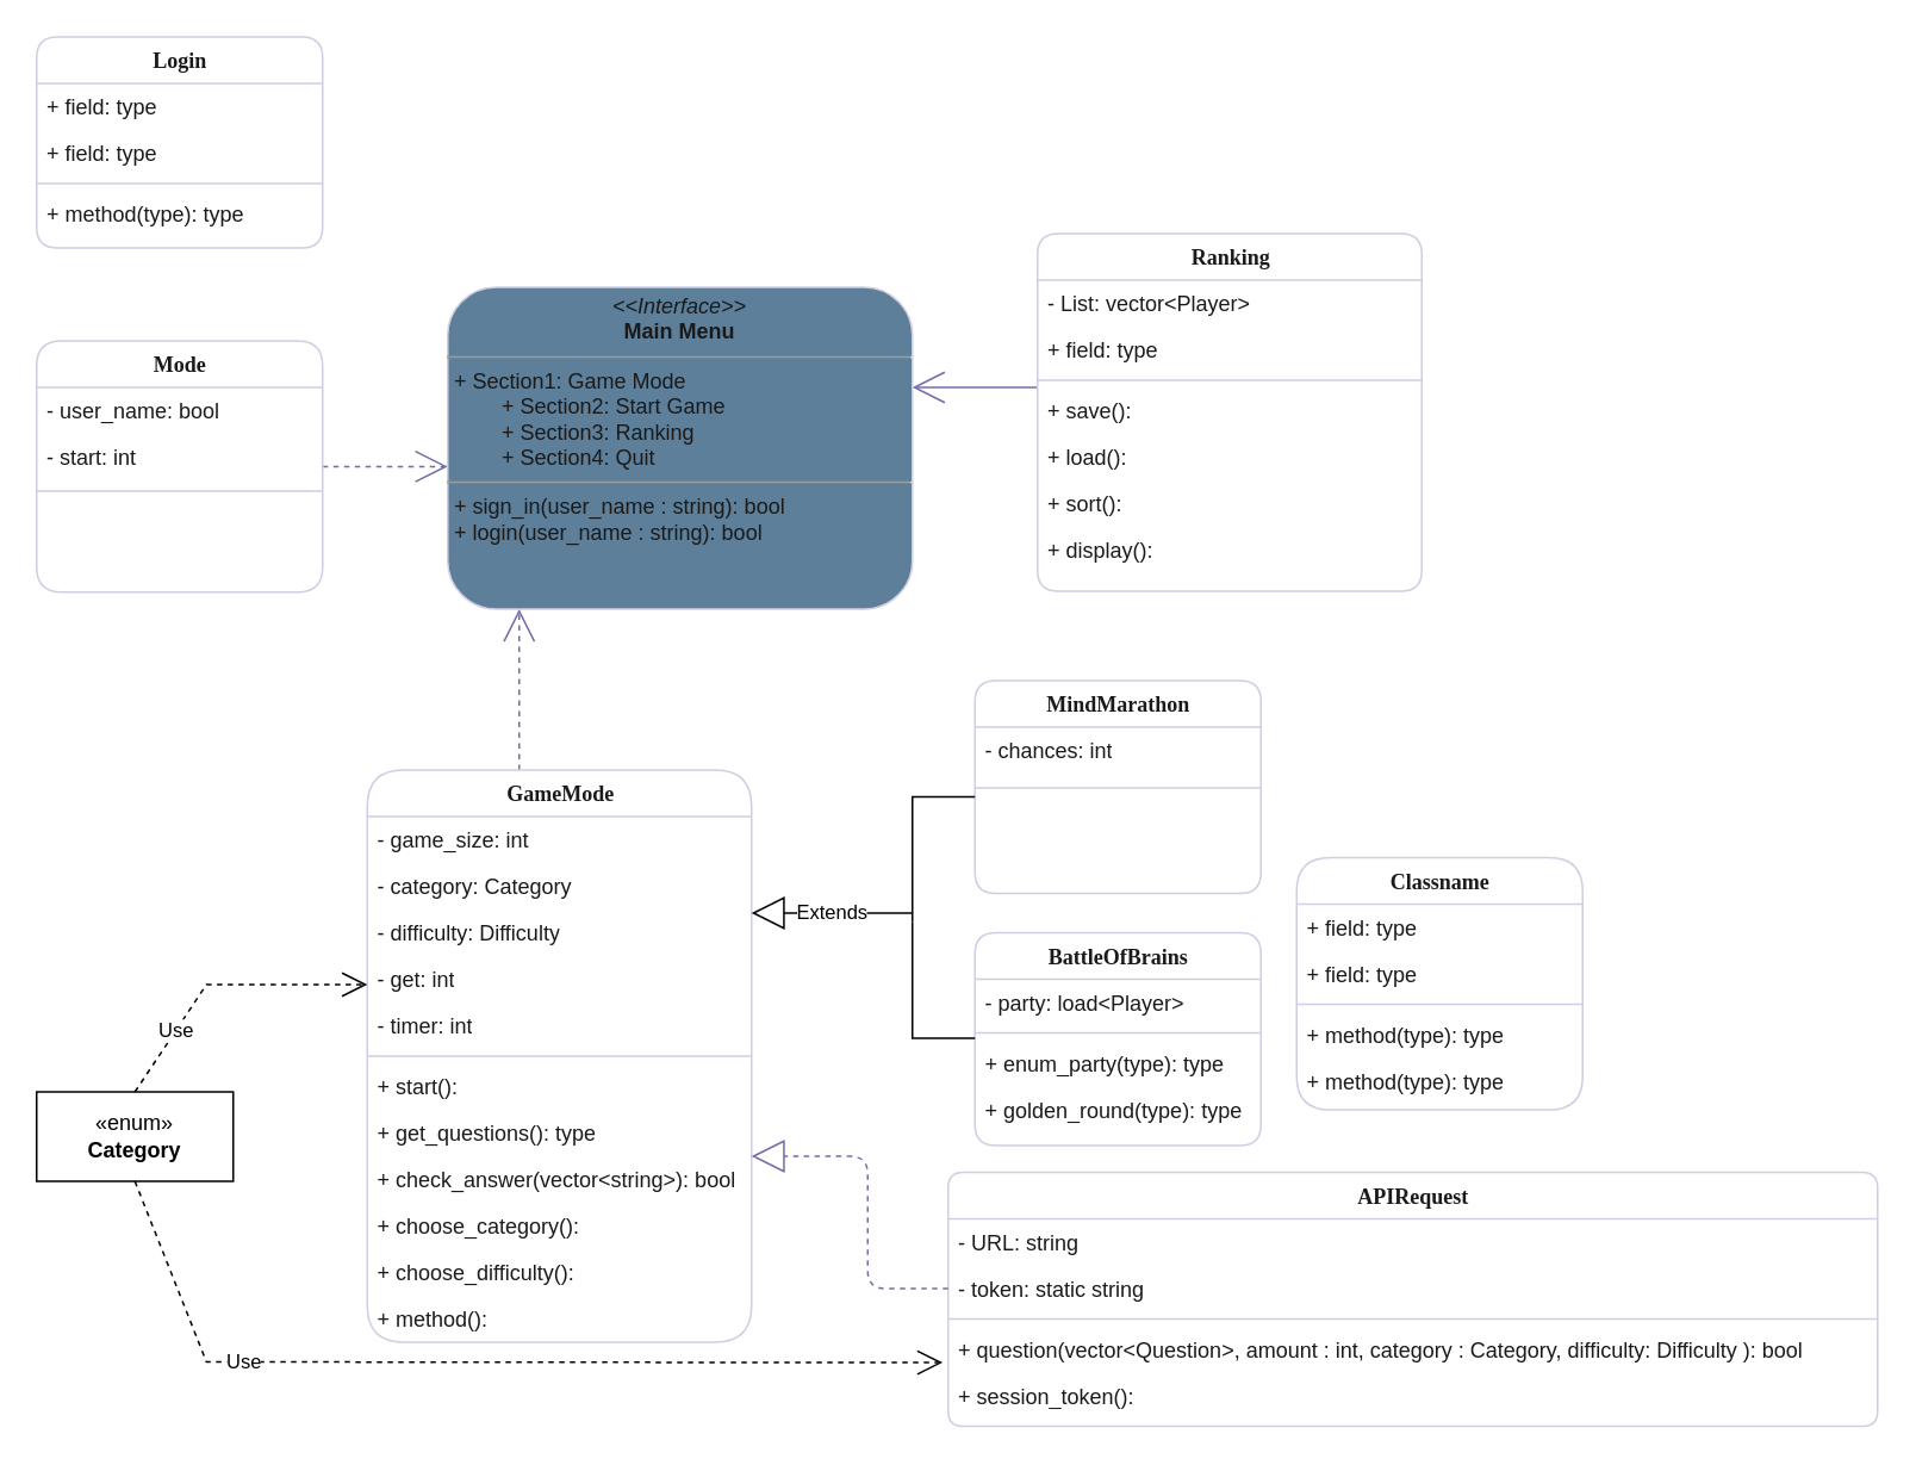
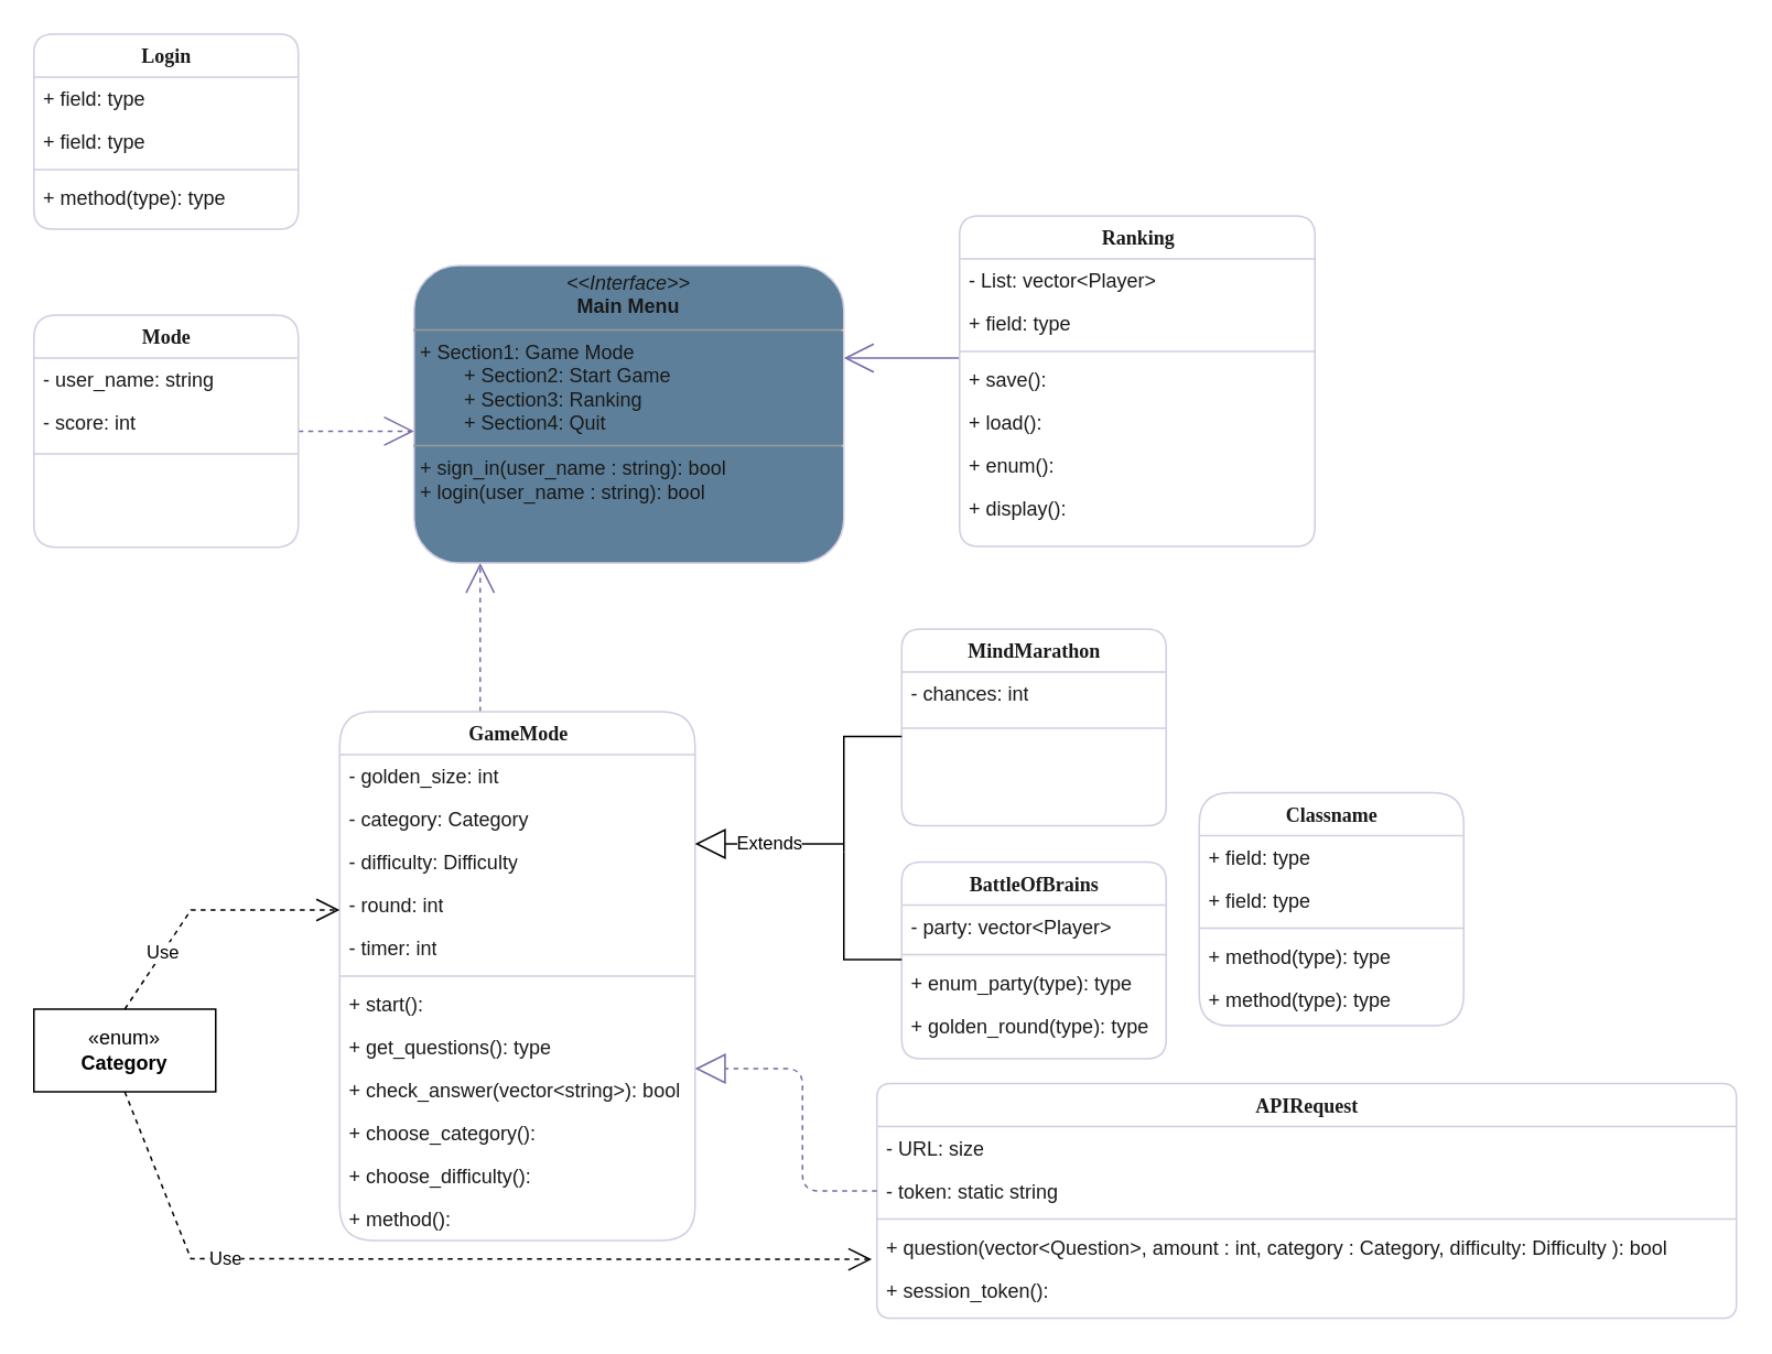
- <mxCell id="33" value="- user_name: bool" style="text;html=1;strokeColor=none;fillColor=none;align=left;verticalAlign=top;spacingLeft=4;spacingRight=4;whiteSpace=wrap;overflow=hidden;rotatable=0;points=[[0,0.5],[1,0.5]];portConstraint=eastwest;rounded=1;labelBackgroundColor=none;fontColor=#1A1A1A;" parent="32" vertex="1"><mxGeometry y="26" width="160" height="26" as="geometry" /></mxCell>
+ <mxCell id="33" value="- user_name: string" style="text;html=1;strokeColor=none;fillColor=none;align=left;verticalAlign=top;spacingLeft=4;spacingRight=4;whiteSpace=wrap;overflow=hidden;rotatable=0;points=[[0,0.5],[1,0.5]];portConstraint=eastwest;rounded=1;labelBackgroundColor=none;fontColor=#1A1A1A;" parent="32" vertex="1"><mxGeometry y="26" width="160" height="26" as="geometry" /></mxCell>
- <mxCell id="34" value="- start: int" style="text;html=1;strokeColor=none;fillColor=none;align=left;verticalAlign=top;spacingLeft=4;spacingRight=4;whiteSpace=wrap;overflow=hidden;rotatable=0;points=[[0,0.5],[1,0.5]];portConstraint=eastwest;rounded=1;labelBackgroundColor=none;fontColor=#1A1A1A;" parent="32" vertex="1"><mxGeometry y="52" width="160" height="28" as="geometry" /></mxCell>
+ <mxCell id="34" value="- score: int" style="text;html=1;strokeColor=none;fillColor=none;align=left;verticalAlign=top;spacingLeft=4;spacingRight=4;whiteSpace=wrap;overflow=hidden;rotatable=0;points=[[0,0.5],[1,0.5]];portConstraint=eastwest;rounded=1;labelBackgroundColor=none;fontColor=#1A1A1A;" parent="32" vertex="1"><mxGeometry y="52" width="160" height="28" as="geometry" /></mxCell>
- <mxCell id="29" value="+ sort():&amp;nbsp;" style="text;html=1;strokeColor=none;fillColor=none;align=left;verticalAlign=top;spacingLeft=4;spacingRight=4;whiteSpace=wrap;overflow=hidden;rotatable=0;points=[[0,0.5],[1,0.5]];portConstraint=eastwest;rounded=1;labelBackgroundColor=none;fontColor=#1A1A1A;" parent="23" vertex="1"><mxGeometry y="138" width="215" height="26" as="geometry" /></mxCell>
+ <mxCell id="29" value="+ enum():&amp;nbsp;" style="text;html=1;strokeColor=none;fillColor=none;align=left;verticalAlign=top;spacingLeft=4;spacingRight=4;whiteSpace=wrap;overflow=hidden;rotatable=0;points=[[0,0.5],[1,0.5]];portConstraint=eastwest;rounded=1;labelBackgroundColor=none;fontColor=#1A1A1A;" parent="23" vertex="1"><mxGeometry y="138" width="215" height="26" as="geometry" /></mxCell>
- <mxCell id="4" value="- game_size: int" style="text;html=1;strokeColor=none;fillColor=none;align=left;verticalAlign=top;spacingLeft=4;spacingRight=4;whiteSpace=wrap;overflow=hidden;rotatable=0;points=[[0,0.5],[1,0.5]];portConstraint=eastwest;rounded=1;labelBackgroundColor=none;fontColor=#1A1A1A;" parent="3" vertex="1"><mxGeometry y="26" width="215" height="26" as="geometry" /></mxCell>
+ <mxCell id="4" value="- golden_size: int" style="text;html=1;strokeColor=none;fillColor=none;align=left;verticalAlign=top;spacingLeft=4;spacingRight=4;whiteSpace=wrap;overflow=hidden;rotatable=0;points=[[0,0.5],[1,0.5]];portConstraint=eastwest;rounded=1;labelBackgroundColor=none;fontColor=#1A1A1A;" parent="3" vertex="1"><mxGeometry y="26" width="215" height="26" as="geometry" /></mxCell>
- <mxCell id="7" value="- get: int" style="text;html=1;strokeColor=none;fillColor=none;align=left;verticalAlign=top;spacingLeft=4;spacingRight=4;whiteSpace=wrap;overflow=hidden;rotatable=0;points=[[0,0.5],[1,0.5]];portConstraint=eastwest;rounded=1;labelBackgroundColor=none;fontColor=#1A1A1A;" parent="3" vertex="1"><mxGeometry y="104" width="215" height="26" as="geometry" /></mxCell>
+ <mxCell id="7" value="- round: int" style="text;html=1;strokeColor=none;fillColor=none;align=left;verticalAlign=top;spacingLeft=4;spacingRight=4;whiteSpace=wrap;overflow=hidden;rotatable=0;points=[[0,0.5],[1,0.5]];portConstraint=eastwest;rounded=1;labelBackgroundColor=none;fontColor=#1A1A1A;" parent="3" vertex="1"><mxGeometry y="104" width="215" height="26" as="geometry" /></mxCell>
- <mxCell id="54" value="- party: load&amp;lt;Player&amp;gt;&amp;nbsp;" style="text;html=1;strokeColor=none;fillColor=none;align=left;verticalAlign=top;spacingLeft=4;spacingRight=4;whiteSpace=wrap;overflow=hidden;rotatable=0;points=[[0,0.5],[1,0.5]];portConstraint=eastwest;rounded=1;labelBackgroundColor=none;fontColor=#1A1A1A;" parent="53" vertex="1"><mxGeometry y="26" width="160" height="26" as="geometry" /></mxCell>
+ <mxCell id="54" value="- party: vector&amp;lt;Player&amp;gt;&amp;nbsp;" style="text;html=1;strokeColor=none;fillColor=none;align=left;verticalAlign=top;spacingLeft=4;spacingRight=4;whiteSpace=wrap;overflow=hidden;rotatable=0;points=[[0,0.5],[1,0.5]];portConstraint=eastwest;rounded=1;labelBackgroundColor=none;fontColor=#1A1A1A;" parent="53" vertex="1"><mxGeometry y="26" width="160" height="26" as="geometry" /></mxCell>
- <mxCell id="37" value="- URL: string" style="text;html=1;strokeColor=none;fillColor=none;align=left;verticalAlign=top;spacingLeft=4;spacingRight=4;whiteSpace=wrap;overflow=hidden;rotatable=0;points=[[0,0.5],[1,0.5]];portConstraint=eastwest;rounded=1;labelBackgroundColor=none;fontColor=#1A1A1A;" parent="36" vertex="1"><mxGeometry y="26" width="520" height="26" as="geometry" /></mxCell>
+ <mxCell id="37" value="- URL: size" style="text;html=1;strokeColor=none;fillColor=none;align=left;verticalAlign=top;spacingLeft=4;spacingRight=4;whiteSpace=wrap;overflow=hidden;rotatable=0;points=[[0,0.5],[1,0.5]];portConstraint=eastwest;rounded=1;labelBackgroundColor=none;fontColor=#1A1A1A;" parent="36" vertex="1"><mxGeometry y="26" width="520" height="26" as="geometry" /></mxCell>
